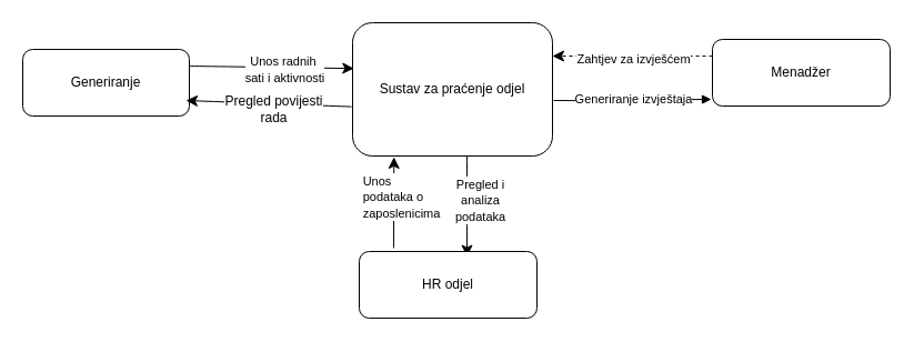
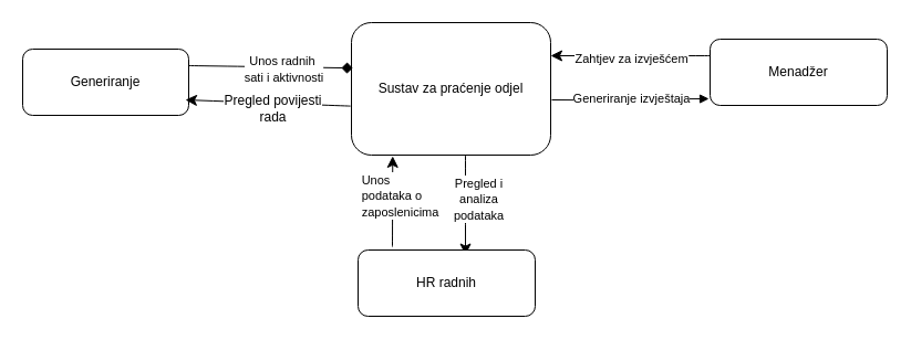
- <mxCell id="6" style="edgeStyle=none;curved=1;rounded=0;orthogonalLoop=1;jettySize=auto;html=1;exitX=0;exitY=0.25;exitDx=0;exitDy=0;entryX=1;entryY=0.25;entryDx=0;entryDy=0;fontSize=12;startSize=8;endSize=8;dashed=1;" edge="1" parent="1" source="8" target="5"><mxGeometry relative="1" as="geometry" /></mxCell>
+ <mxCell id="6" style="edgeStyle=none;curved=1;rounded=0;orthogonalLoop=1;jettySize=auto;html=1;exitX=0;exitY=0.25;exitDx=0;exitDy=0;entryX=1;entryY=0.25;entryDx=0;entryDy=0;fontSize=12;startSize=8;endSize=8;" edge="1" parent="1" source="8" target="5"><mxGeometry relative="1" as="geometry" /></mxCell>
- <mxCell id="15" style="edgeStyle=none;curved=1;rounded=0;orthogonalLoop=1;jettySize=auto;html=1;exitX=1;exitY=0.25;exitDx=0;exitDy=0;entryX=0.007;entryY=0.343;entryDx=0;entryDy=0;entryPerimeter=0;fontSize=12;startSize=8;endSize=8;" edge="1" parent="1" source="2" target="5"><mxGeometry relative="1" as="geometry" /></mxCell>
+ <mxCell id="15" style="edgeStyle=none;curved=1;rounded=0;orthogonalLoop=1;jettySize=auto;html=1;exitX=1;exitY=0.25;exitDx=0;exitDy=0;entryX=0.007;entryY=0.343;entryDx=0;entryDy=0;entryPerimeter=0;fontSize=12;startSize=8;endSize=8;endArrow=diamond;" edge="1" parent="1" source="2" target="5"><mxGeometry relative="1" as="geometry" /></mxCell>
- <mxCell id="12" value="HR odjel" style="rounded=1;whiteSpace=wrap;html=1;" parent="1" vertex="1"><mxGeometry x="323" y="226" width="160" height="60" as="geometry" /></mxCell>
+ <mxCell id="12" value="HR radnih" style="rounded=1;whiteSpace=wrap;html=1;" parent="1" vertex="1"><mxGeometry x="323" y="226" width="160" height="60" as="geometry" /></mxCell>
